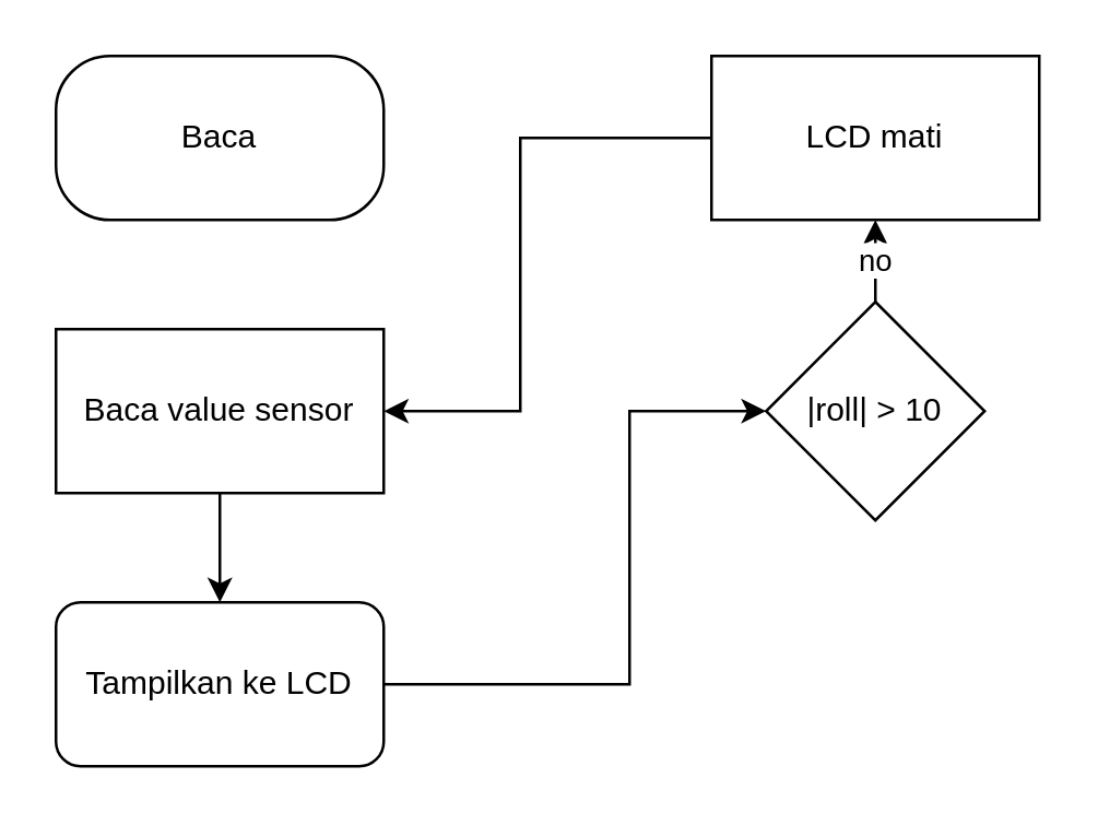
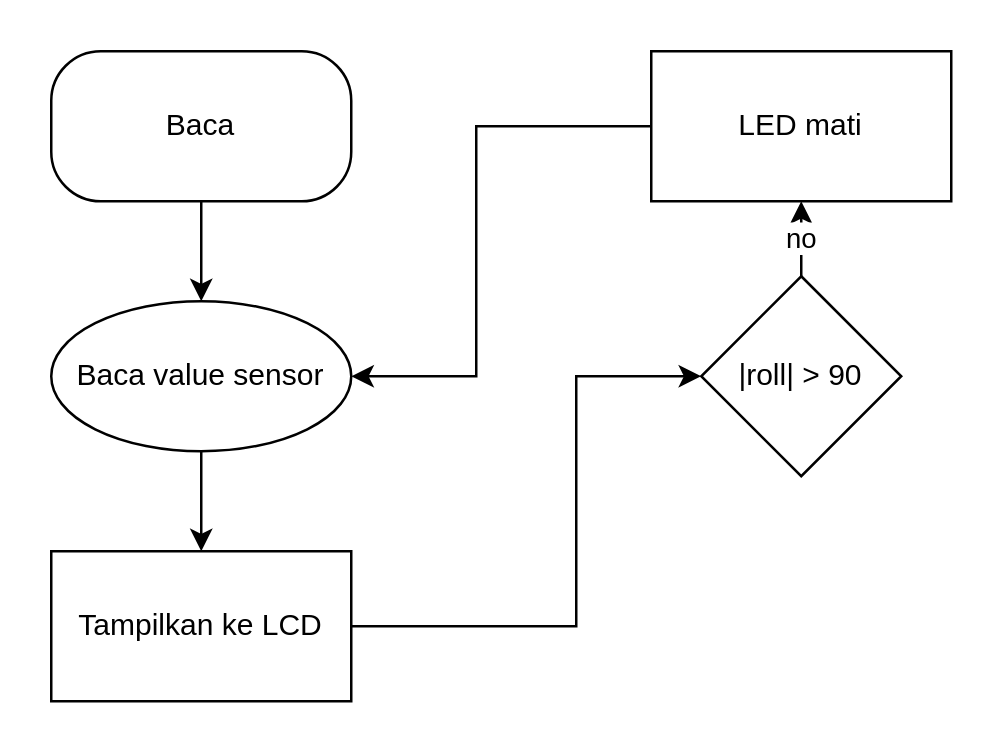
- <mxCell id="11" value="LCD mati" style="rounded=0;whiteSpace=wrap;html=1;" vertex="1" parent="1"><mxGeometry x="260" y="20" width="120" height="60" as="geometry" /></mxCell>
+ <mxCell id="11" value="LED mati" style="rounded=0;whiteSpace=wrap;html=1;" vertex="1" parent="1"><mxGeometry x="260" y="20" width="120" height="60" as="geometry" /></mxCell>
+ <mxCell id="2" value="" style="edgeStyle=orthogonalEdgeStyle;rounded=0;orthogonalLoop=1;jettySize=auto;html=1;" edge="1" parent="1" source="3" target="5"><mxGeometry relative="1" as="geometry" /></mxCell>
- <mxCell id="5" value="Baca value sensor" style="rounded=0;whiteSpace=wrap;html=1;" vertex="1" parent="1"><mxGeometry x="20" y="120" width="120" height="60" as="geometry" /></mxCell>
+ <mxCell id="5" value="Baca value sensor" style="ellipse;whiteSpace=wrap;html=1;" vertex="1" parent="1"><mxGeometry x="20" y="120" width="120" height="60" as="geometry" /></mxCell>
- <mxCell id="9" value="|roll| &amp;gt; 10" style="rhombus;whiteSpace=wrap;html=1;" vertex="1" parent="1"><mxGeometry x="280" y="110" width="80" height="80" as="geometry" /></mxCell>
+ <mxCell id="9" value="|roll| &amp;gt; 90" style="rhombus;whiteSpace=wrap;html=1;" vertex="1" parent="1"><mxGeometry x="280" y="110" width="80" height="80" as="geometry" /></mxCell>
- <mxCell id="7" value="Tampilkan ke LCD" style="whiteSpace=wrap;html=1;rounded=1;" vertex="1" parent="1"><mxGeometry x="20" y="220" width="120" height="60" as="geometry" /></mxCell>
+ <mxCell id="7" value="Tampilkan ke LCD" style="rounded=0;whiteSpace=wrap;html=1;" vertex="1" parent="1"><mxGeometry x="20" y="220" width="120" height="60" as="geometry" /></mxCell>
